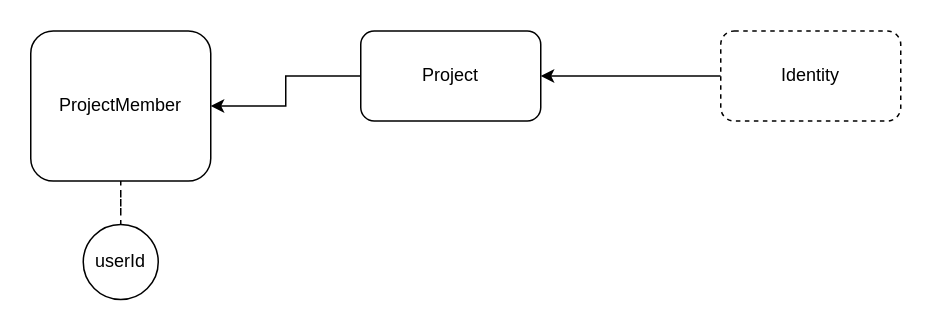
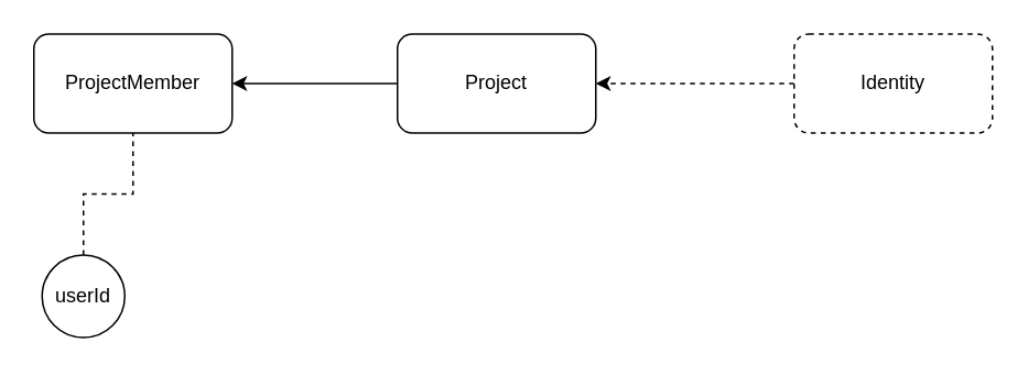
- <mxCell id="5" style="edgeStyle=orthogonalEdgeStyle;rounded=0;orthogonalLoop=1;jettySize=auto;html=1;endArrow=classic;endFill=1;" edge="1" parent="1" source="6" target="4"><mxGeometry relative="1" as="geometry" /></mxCell>
+ <mxCell id="5" style="edgeStyle=orthogonalEdgeStyle;rounded=0;orthogonalLoop=1;jettySize=auto;html=1;endArrow=classic;endFill=1;dashed=1;" edge="1" parent="1" source="6" target="4"><mxGeometry relative="1" as="geometry" /></mxCell>
- <mxCell id="2" value="ProjectMember" style="rounded=1;whiteSpace=wrap;html=1;" vertex="1" parent="1"><mxGeometry x="20" y="20" width="120" height="100" as="geometry" /></mxCell>
+ <mxCell id="2" value="ProjectMember" style="rounded=1;whiteSpace=wrap;html=1;" vertex="1" parent="1"><mxGeometry x="20" y="20" width="120" height="60" as="geometry" /></mxCell>
- <mxCell id="8" value="userId" style="ellipse;whiteSpace=wrap;html=1;aspect=fixed;" vertex="1" parent="1"><mxGeometry x="55" y="149" width="50" height="50" as="geometry" /></mxCell>
+ <mxCell id="8" value="userId" style="ellipse;whiteSpace=wrap;html=1;aspect=fixed;" vertex="1" parent="1"><mxGeometry x="25" y="154" width="50" height="50" as="geometry" /></mxCell>
